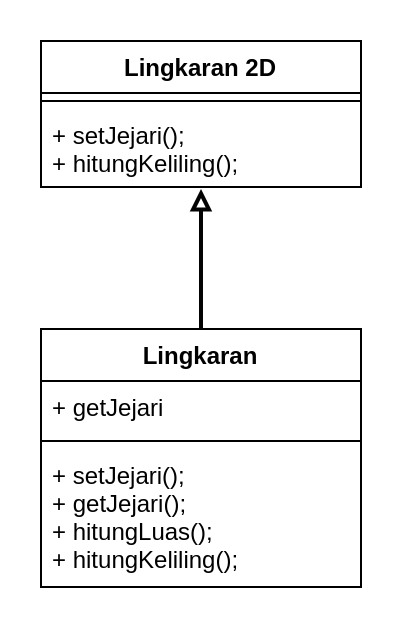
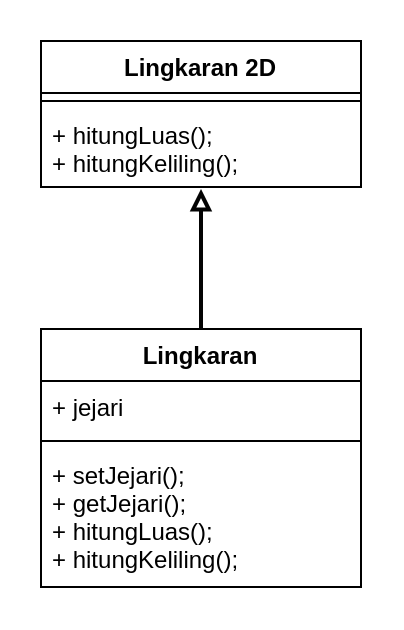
- <mxCell id="4" value="+ setJejari();&#10;+ hitungKeliling();" style="text;strokeColor=none;fillColor=none;align=left;verticalAlign=top;spacingLeft=4;spacingRight=4;overflow=hidden;rotatable=0;points=[[0,0.5],[1,0.5]];portConstraint=eastwest;" vertex="1" parent="2"><mxGeometry y="34" width="160" height="39" as="geometry" /></mxCell>
+ <mxCell id="4" value="+ hitungLuas();&#10;+ hitungKeliling();" style="text;strokeColor=none;fillColor=none;align=left;verticalAlign=top;spacingLeft=4;spacingRight=4;overflow=hidden;rotatable=0;points=[[0,0.5],[1,0.5]];portConstraint=eastwest;" vertex="1" parent="2"><mxGeometry y="34" width="160" height="39" as="geometry" /></mxCell>
- <mxCell id="6" value="+ getJejari" style="text;strokeColor=none;fillColor=none;align=left;verticalAlign=top;spacingLeft=4;spacingRight=4;overflow=hidden;rotatable=0;points=[[0,0.5],[1,0.5]];portConstraint=eastwest;" vertex="1" parent="5"><mxGeometry y="26" width="160" height="26" as="geometry" /></mxCell>
+ <mxCell id="6" value="+ jejari" style="text;strokeColor=none;fillColor=none;align=left;verticalAlign=top;spacingLeft=4;spacingRight=4;overflow=hidden;rotatable=0;points=[[0,0.5],[1,0.5]];portConstraint=eastwest;" vertex="1" parent="5"><mxGeometry y="26" width="160" height="26" as="geometry" /></mxCell>
